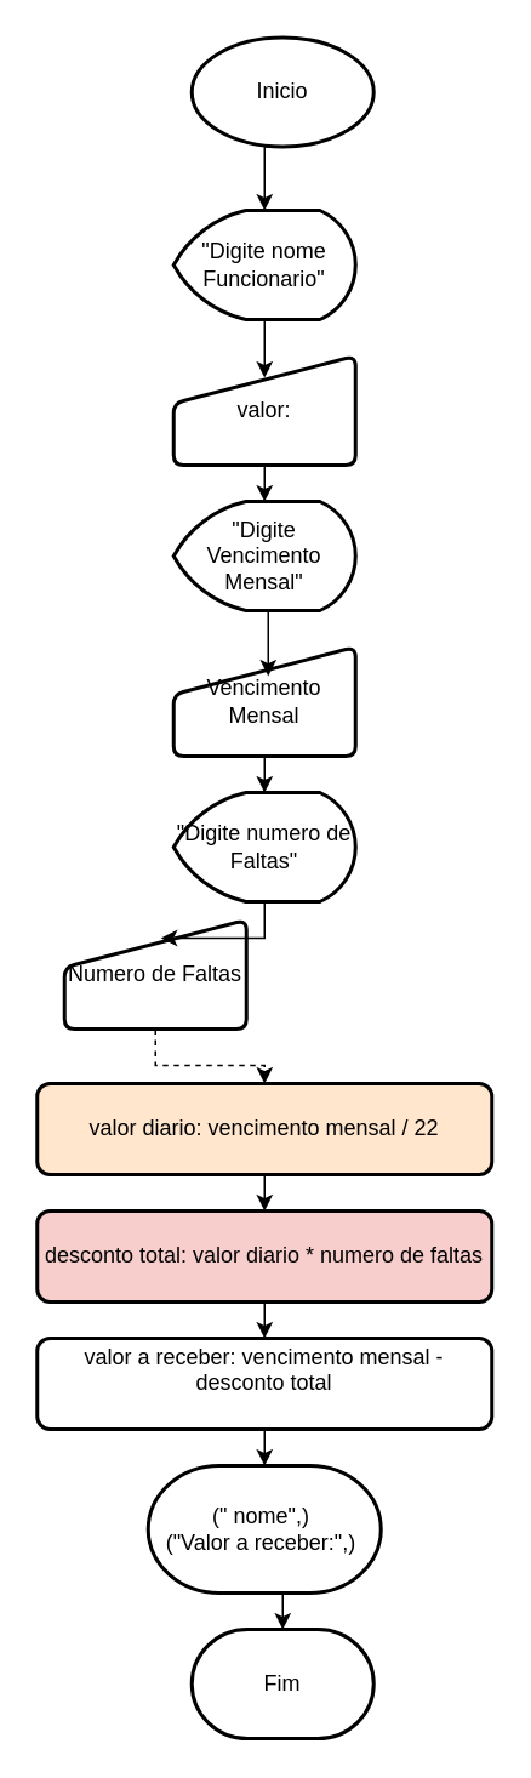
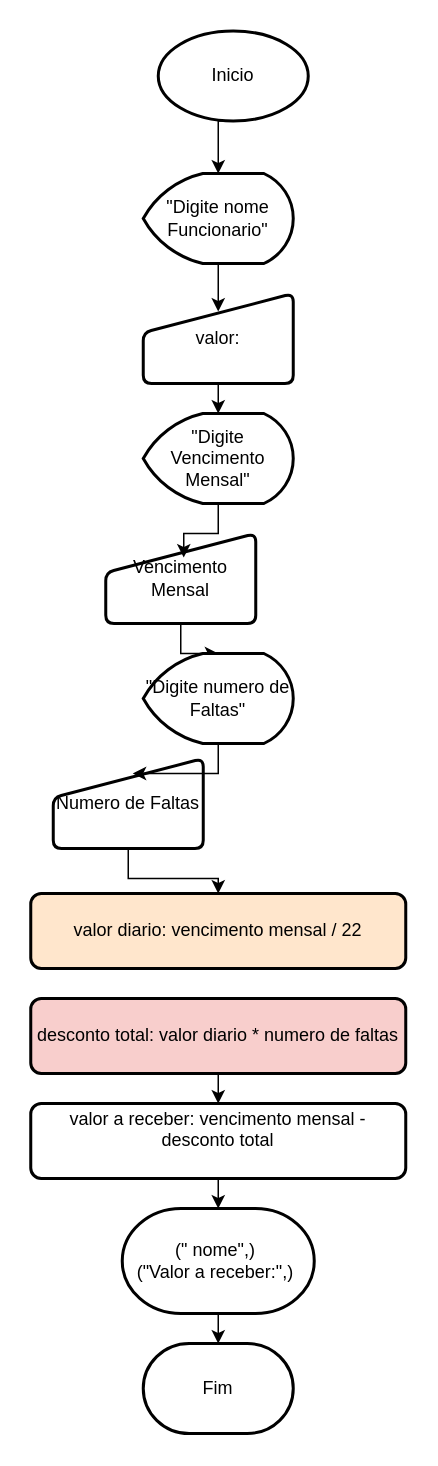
- <mxCell id="7" value="Vencimento Mensal" style="html=1;strokeWidth=2;shape=manualInput;whiteSpace=wrap;rounded=1;size=26;arcSize=11;" vertex="1" parent="1"><mxGeometry x="95" y="355" width="100" height="60" as="geometry" /></mxCell>
+ <mxCell id="7" value="Vencimento Mensal" style="html=1;strokeWidth=2;shape=manualInput;whiteSpace=wrap;rounded=1;size=26;arcSize=11;" vertex="1" parent="1"><mxGeometry x="70" y="355" width="100" height="60" as="geometry" /></mxCell>
- <mxCell id="9" style="edgeStyle=orthogonalEdgeStyle;rounded=0;orthogonalLoop=1;jettySize=auto;html=1;exitX=0.5;exitY=1;exitDx=0;exitDy=0;entryX=0.5;entryY=0;entryDx=0;entryDy=0;dashed=1;" edge="1" parent="1" source="10" target="12"><mxGeometry relative="1" as="geometry" /></mxCell>
+ <mxCell id="9" style="edgeStyle=orthogonalEdgeStyle;rounded=0;orthogonalLoop=1;jettySize=auto;html=1;exitX=0.5;exitY=1;exitDx=0;exitDy=0;entryX=0.5;entryY=0;entryDx=0;entryDy=0;" edge="1" parent="1" source="10" target="12"><mxGeometry relative="1" as="geometry" /></mxCell>
- <mxCell id="11" style="edgeStyle=orthogonalEdgeStyle;rounded=0;orthogonalLoop=1;jettySize=auto;html=1;exitX=0.5;exitY=1;exitDx=0;exitDy=0;entryX=0.5;entryY=0;entryDx=0;entryDy=0;" edge="1" parent="1" source="12" target="14"><mxGeometry relative="1" as="geometry" /></mxCell>
- <mxCell id="23" value="Fim" style="strokeWidth=2;html=1;shape=mxgraph.flowchart.terminator;whiteSpace=wrap;" vertex="1" parent="1"><mxGeometry x="105" y="895" width="100" height="60" as="geometry" /></mxCell>
+ <mxCell id="23" value="Fim" style="strokeWidth=2;html=1;shape=mxgraph.flowchart.terminator;whiteSpace=wrap;" vertex="1" parent="1"><mxGeometry x="95" y="895" width="100" height="60" as="geometry" /></mxCell>
